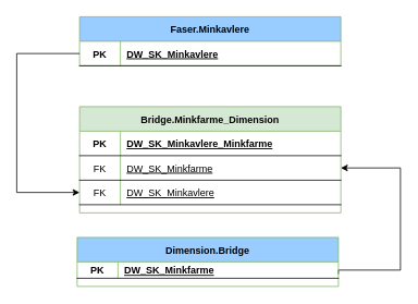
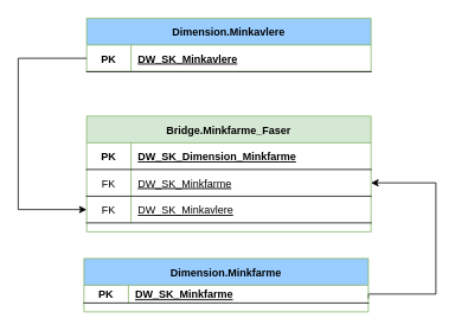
- <mxCell id="12" value="Faser.Minkavlere" style="shape=table;startSize=30;container=1;collapsible=1;childLayout=tableLayout;fixedRows=1;rowLines=0;fontStyle=1;align=center;resizeLast=1;fillColor=#99CCFF;strokeColor=#82b366;" vertex="1" parent="1"><mxGeometry x="97" y="20" width="320" height="60" as="geometry"><mxRectangle x="10" y="50" width="90" height="30" as="alternateBounds" /></mxGeometry></mxCell>
+ <mxCell id="12" value="Dimension.Minkavlere" style="shape=table;startSize=30;container=1;collapsible=1;childLayout=tableLayout;fixedRows=1;rowLines=0;fontStyle=1;align=center;resizeLast=1;fillColor=#99CCFF;strokeColor=#82b366;" vertex="1" parent="1"><mxGeometry x="97" y="20" width="320" height="60" as="geometry"><mxRectangle x="10" y="50" width="90" height="30" as="alternateBounds" /></mxGeometry></mxCell>
- <mxCell id="2" value="Bridge.Minkfarme_Dimension" style="shape=table;startSize=30;container=1;collapsible=1;childLayout=tableLayout;fixedRows=1;rowLines=0;fontStyle=1;align=center;resizeLast=1;fillColor=#D5E8D4;strokeColor=#82b366;" vertex="1" parent="1"><mxGeometry x="97" y="130" width="320" height="130" as="geometry"><mxRectangle x="10" y="50" width="90" height="30" as="alternateBounds" /></mxGeometry></mxCell>
+ <mxCell id="2" value="Bridge.Minkfarme_Faser" style="shape=table;startSize=30;container=1;collapsible=1;childLayout=tableLayout;fixedRows=1;rowLines=0;fontStyle=1;align=center;resizeLast=1;fillColor=#D5E8D4;strokeColor=#82b366;" vertex="1" parent="1"><mxGeometry x="97" y="130" width="320" height="130" as="geometry"><mxRectangle x="10" y="50" width="90" height="30" as="alternateBounds" /></mxGeometry></mxCell>
- <mxCell id="5" value="DW_SK_Minkavlere_Minkfarme" style="shape=partialRectangle;connectable=0;fillColor=none;top=0;left=0;bottom=0;right=0;align=left;spacingLeft=6;fontStyle=5;overflow=hidden;" vertex="1" parent="3"><mxGeometry x="50" width="270" height="30" as="geometry"><mxRectangle width="270" height="30" as="alternateBounds" /></mxGeometry></mxCell>
+ <mxCell id="5" value="DW_SK_Dimension_Minkfarme" style="shape=partialRectangle;connectable=0;fillColor=none;top=0;left=0;bottom=0;right=0;align=left;spacingLeft=6;fontStyle=5;overflow=hidden;" vertex="1" parent="3"><mxGeometry x="50" width="270" height="30" as="geometry"><mxRectangle width="270" height="30" as="alternateBounds" /></mxGeometry></mxCell>
- <mxCell id="17" value="Dimension.Bridge" style="shape=table;startSize=30;container=1;collapsible=1;childLayout=tableLayout;fixedRows=1;rowLines=0;fontStyle=1;align=center;resizeLast=1;fillColor=#99CCFF;strokeColor=#82b366;" vertex="1" parent="1"><mxGeometry x="94" y="290" width="320" height="60" as="geometry"><mxRectangle x="10" y="50" width="90" height="30" as="alternateBounds" /></mxGeometry></mxCell>
+ <mxCell id="17" value="Dimension.Minkfarme" style="shape=table;startSize=30;container=1;collapsible=1;childLayout=tableLayout;fixedRows=1;rowLines=0;fontStyle=1;align=center;resizeLast=1;fillColor=#99CCFF;strokeColor=#82b366;" vertex="1" parent="1"><mxGeometry x="94" y="290" width="320" height="60" as="geometry"><mxRectangle x="10" y="50" width="90" height="30" as="alternateBounds" /></mxGeometry></mxCell>
